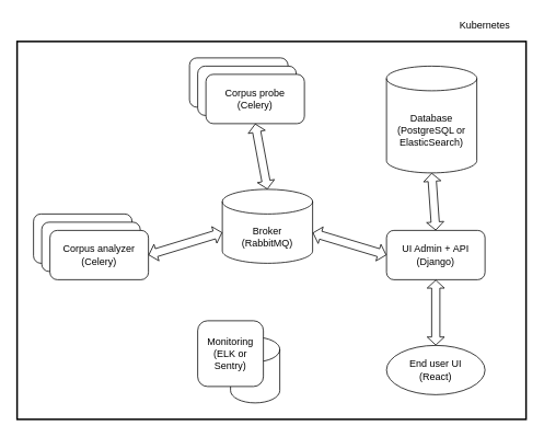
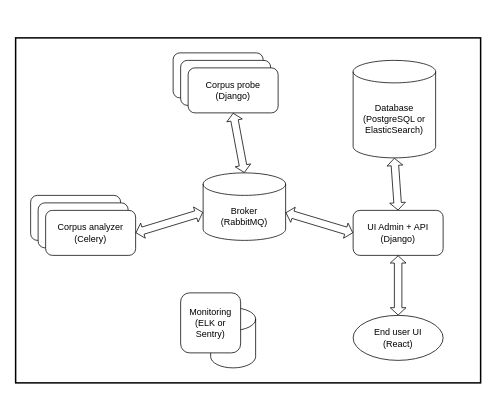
- <mxCell id="20" value="Kubernetes" style="text;html=1;strokeColor=none;fillColor=none;align=center;verticalAlign=middle;whiteSpace=wrap;rounded=0;" parent="1" vertex="1"><mxGeometry x="570" y="20" width="40" height="20" as="geometry" /></mxCell>
- <mxCell id="8" value="&lt;div&gt;Corpus probe&lt;/div&gt;&lt;div&gt;(Celery)&lt;br&gt;&lt;/div&gt;" style="rounded=1;whiteSpace=wrap;html=1;" parent="1" vertex="1"><mxGeometry x="250" y="90" width="120" height="60" as="geometry" /></mxCell>
+ <mxCell id="8" value="&lt;div&gt;Corpus probe&lt;/div&gt;&lt;div&gt;(Django)&lt;br&gt;&lt;/div&gt;" style="rounded=1;whiteSpace=wrap;html=1;" parent="1" vertex="1"><mxGeometry x="250" y="90" width="120" height="60" as="geometry" /></mxCell>
